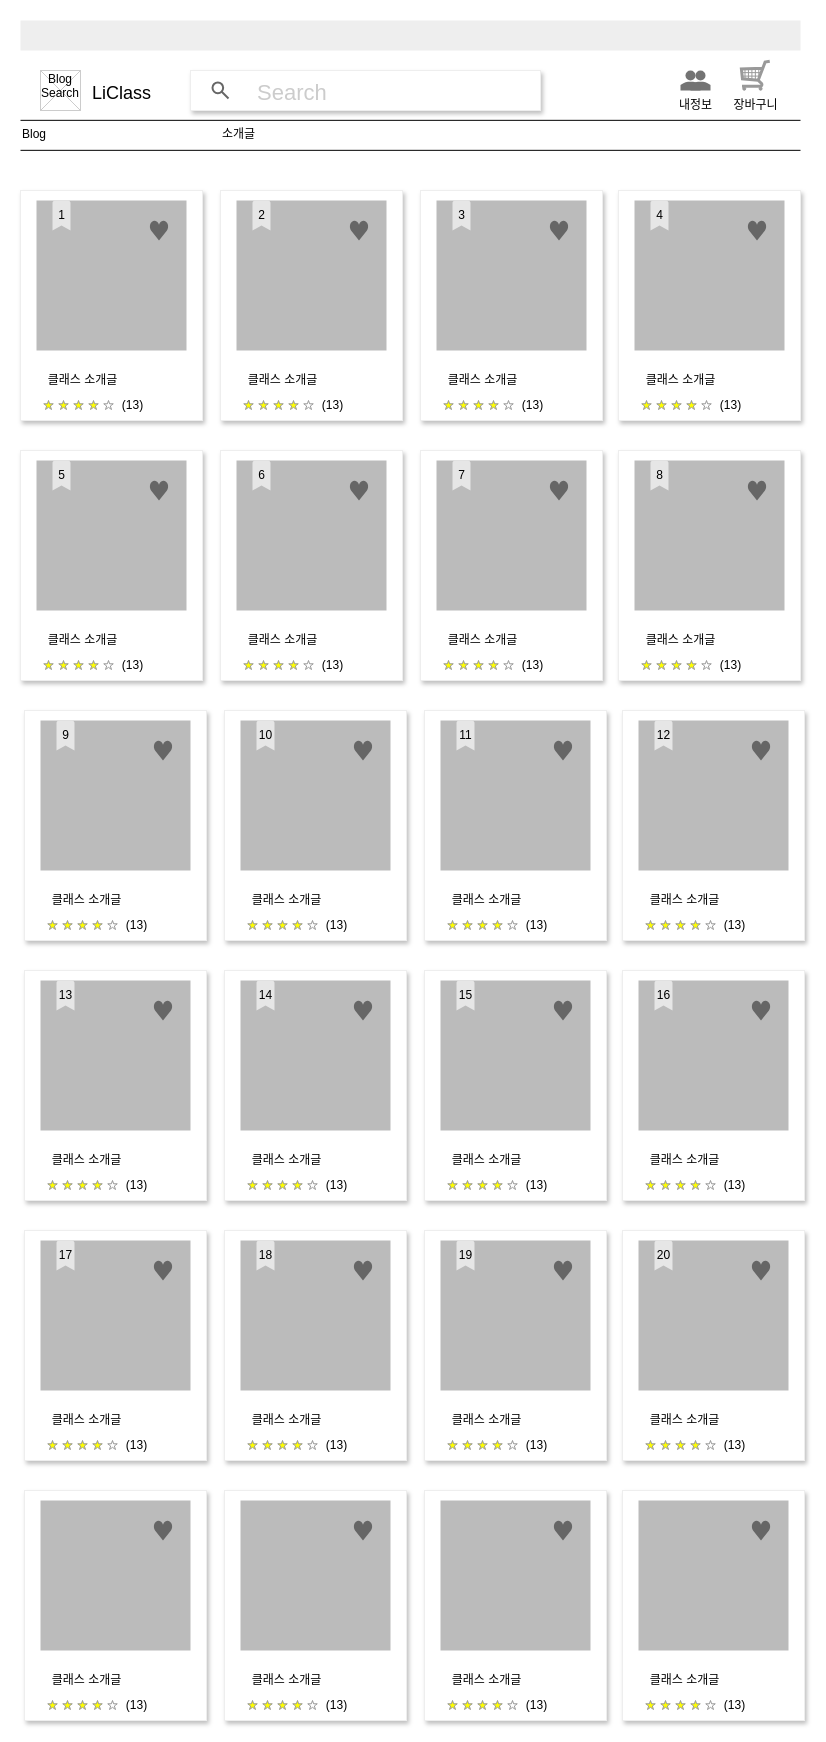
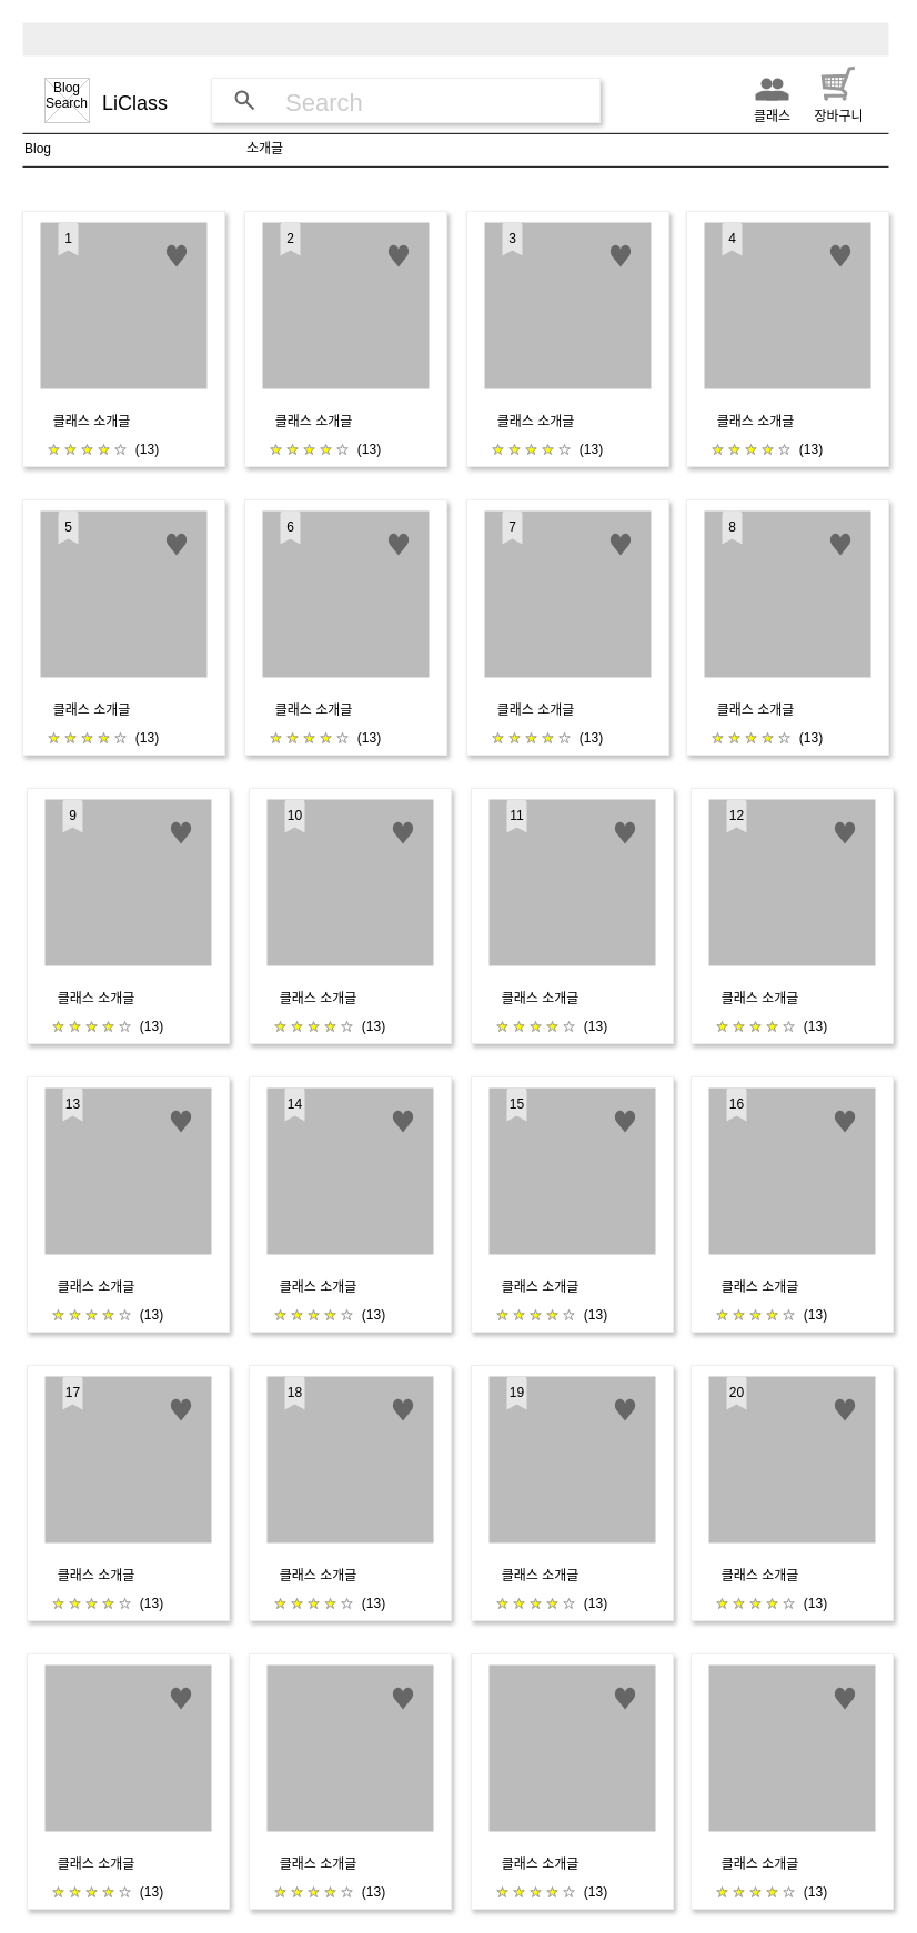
- <mxCell id="13" value="내정보" style="text;html=1;align=center;verticalAlign=middle;resizable=0;points=[];autosize=1;strokeColor=none;fillColor=none;" vertex="1" parent="1"><mxGeometry x="665" y="90" width="60" height="30" as="geometry" /></mxCell>
+ <mxCell id="13" value="클래스" style="text;html=1;align=center;verticalAlign=middle;resizable=0;points=[];autosize=1;strokeColor=none;fillColor=none;" vertex="1" parent="1"><mxGeometry x="665" y="90" width="60" height="30" as="geometry" /></mxCell>
